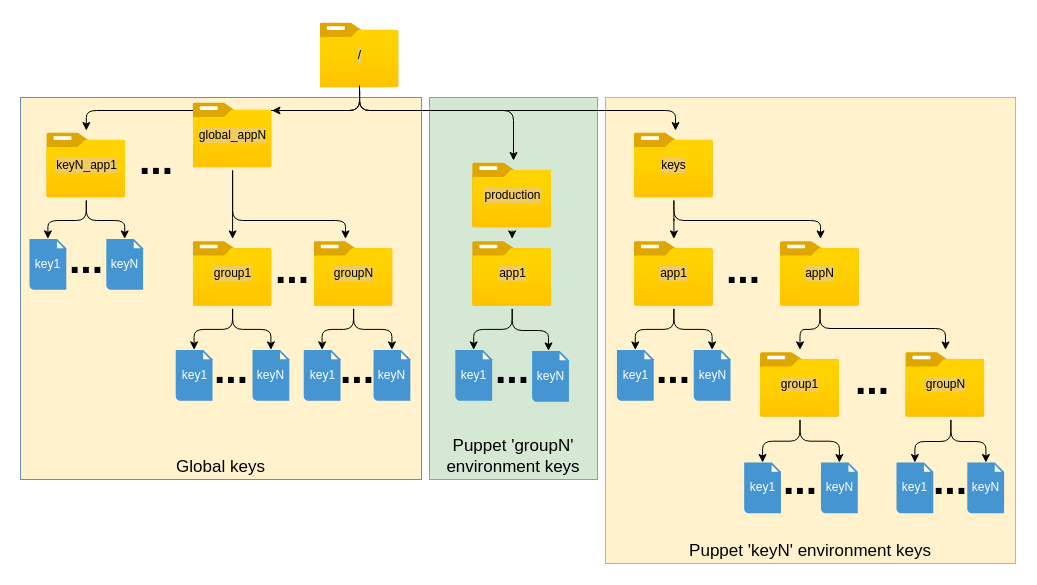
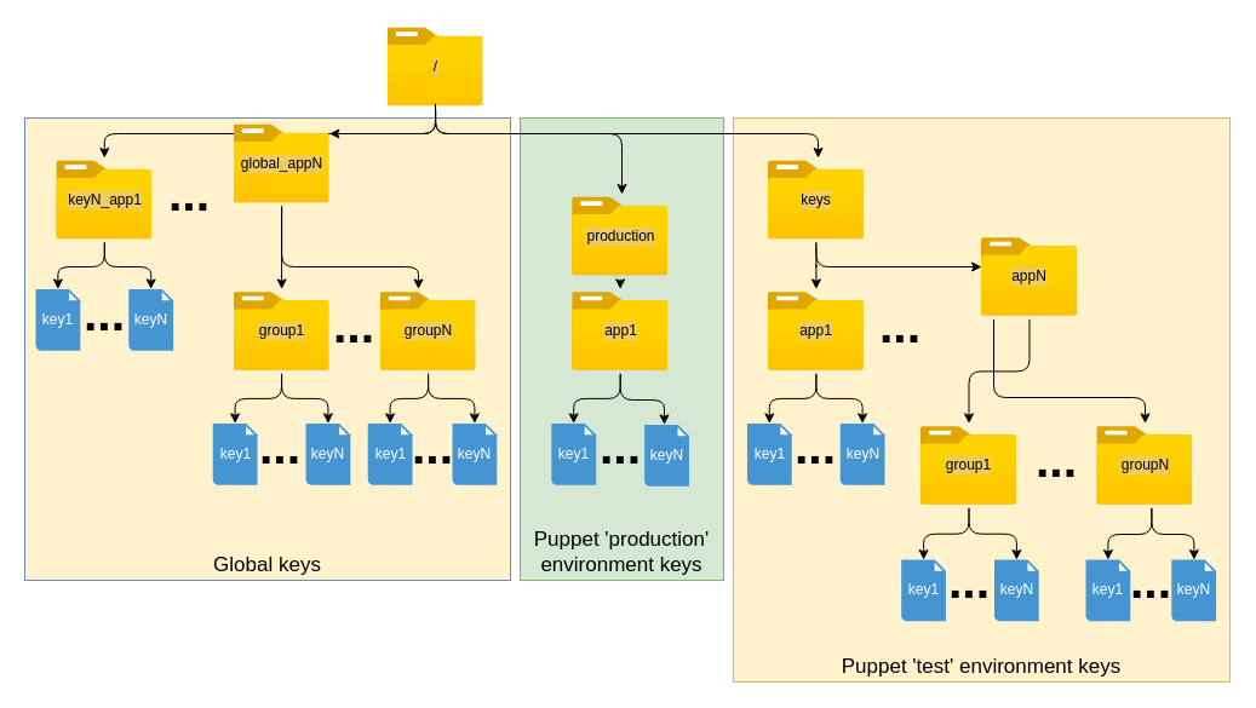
- <mxCell id="47" value="appN" style="html=1;points=[];align=center;image;fontSize=12;image=img/lib/azure2/general/Folder_Blank.svg;rounded=1;labelPosition=center;verticalLabelPosition=middle;verticalAlign=middle;labelBackgroundColor=#F0CC60;resizeWidth=1;resizeHeight=1;autosize=0;" parent="41" vertex="1"><mxGeometry x="163.6" y="108.4" width="78.87" height="70" as="geometry" /></mxCell>
+ <mxCell id="47" value="appN" style="html=1;points=[];align=center;image;fontSize=12;image=img/lib/azure2/general/Folder_Blank.svg;rounded=1;labelPosition=center;verticalLabelPosition=middle;verticalAlign=middle;labelBackgroundColor=#F0CC60;resizeWidth=1;resizeHeight=1;autosize=0;" parent="41" vertex="1"><mxGeometry x="193.6" y="63.4" width="78.87" height="70" as="geometry" /></mxCell>
- <mxCell id="3" value="&lt;font style=&quot;font-size: 17px&quot;&gt;Puppet 'groupN' environment keys&lt;/font&gt;" style="whiteSpace=wrap;html=1;rounded=0;fillColor=#d5e8d4;strokeColor=#82b366;verticalAlign=bottom;fontSize=17;fontFamily=Helvetica;" parent="1" vertex="1"><mxGeometry x="429" y="97" width="168" height="382" as="geometry" /></mxCell>
+ <mxCell id="3" value="&lt;font style=&quot;font-size: 17px&quot;&gt;Puppet 'production' environment keys&lt;/font&gt;" style="whiteSpace=wrap;html=1;rounded=0;fillColor=#d5e8d4;strokeColor=#82b366;verticalAlign=bottom;fontSize=17;fontFamily=Helvetica;" parent="1" vertex="1"><mxGeometry x="429" y="97" width="168" height="382" as="geometry" /></mxCell>
- <mxCell id="2" value="&lt;font style=&quot;font-size: 17px&quot;&gt;Puppet 'keyN' environment keys&lt;/font&gt;" style="whiteSpace=wrap;html=1;rounded=0;fillColor=#fff2cc;strokeColor=#d6b656;verticalAlign=bottom;fontSize=17;fontFamily=Helvetica;" parent="1" vertex="1"><mxGeometry x="605" y="97" width="410" height="466" as="geometry" /></mxCell>
+ <mxCell id="2" value="&lt;font style=&quot;font-size: 17px&quot;&gt;Puppet 'test' environment keys&lt;/font&gt;" style="whiteSpace=wrap;html=1;rounded=0;fillColor=#fff2cc;strokeColor=#d6b656;verticalAlign=bottom;fontSize=17;fontFamily=Helvetica;" parent="1" vertex="1"><mxGeometry x="605" y="97" width="410" height="466" as="geometry" /></mxCell>
